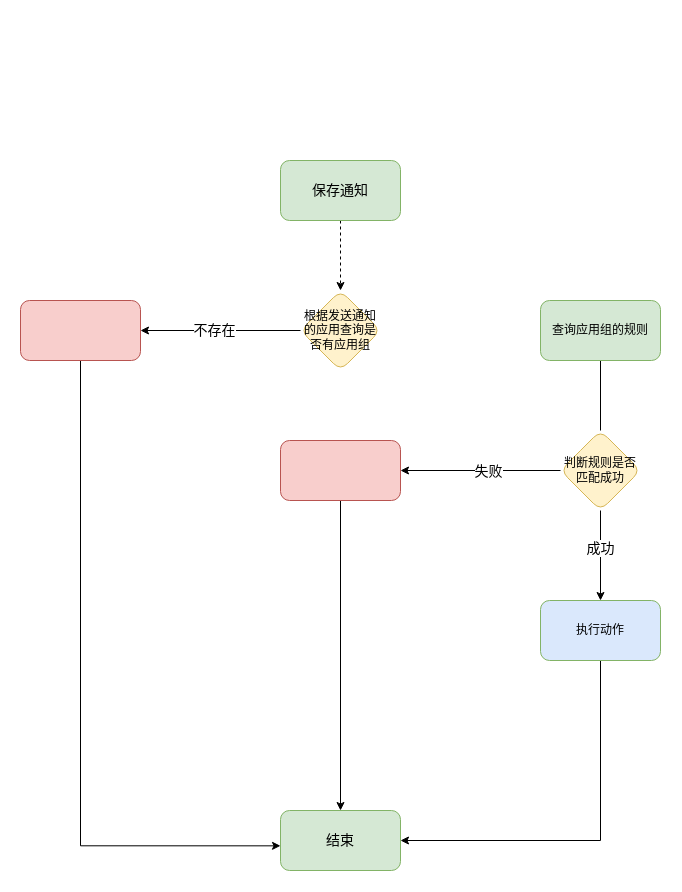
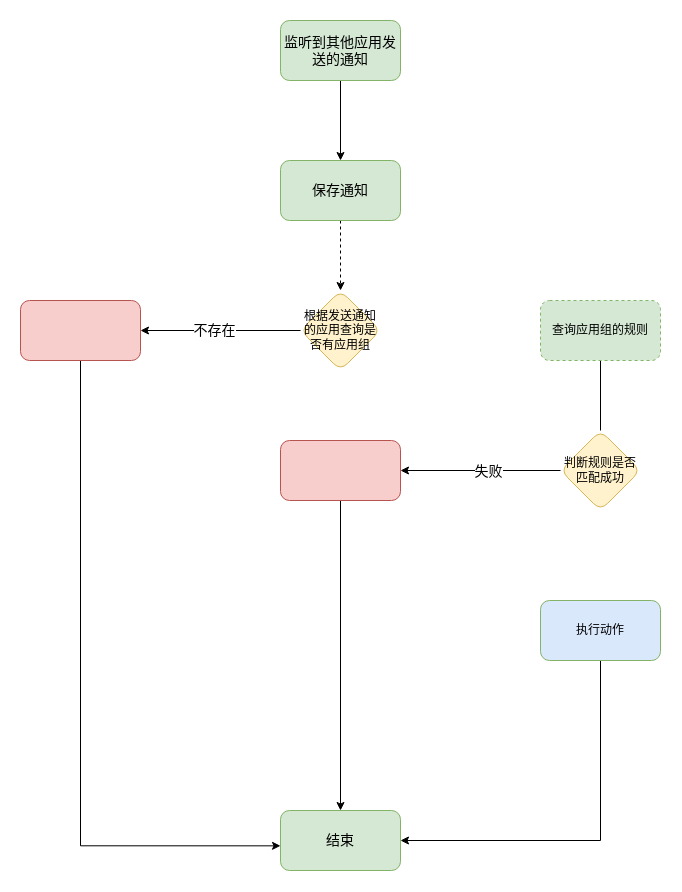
+ <mxCell id="3" value="&lt;font style=&quot;font-size: 14px;&quot;&gt;监听到其他应用发送的通知&lt;/font&gt;" style="rounded=1;whiteSpace=wrap;html=1;fillColor=#d5e8d4;strokeColor=#82b366;" vertex="1" parent="1"><mxGeometry x="280" y="20" width="120" height="60" as="geometry" /></mxCell>
+ <mxCell id="2" value="" style="edgeStyle=orthogonalEdgeStyle;rounded=0;orthogonalLoop=1;jettySize=auto;html=1;fontSize=14;" edge="1" parent="1" source="3" target="5"><mxGeometry relative="1" as="geometry" /></mxCell>
- <mxCell id="12" value="查询应用组的规则" style="whiteSpace=wrap;html=1;fillColor=#d5e8d4;strokeColor=#82b366;rounded=1;" vertex="1" parent="1"><mxGeometry x="540" y="300" width="120" height="60" as="geometry" /></mxCell>
+ <mxCell id="12" value="查询应用组的规则" style="whiteSpace=wrap;html=1;fillColor=#d5e8d4;strokeColor=#82b366;rounded=1;dashed=1;" vertex="1" parent="1"><mxGeometry x="540" y="300" width="120" height="60" as="geometry" /></mxCell>
- <mxCell id="15" value="" style="edgeStyle=orthogonalEdgeStyle;rounded=0;orthogonalLoop=1;jettySize=auto;html=1;fontSize=14;" edge="1" parent="1" source="17" target="21"><mxGeometry relative="1" as="geometry" /></mxCell>
- <mxCell id="16" value="成功" style="edgeLabel;html=1;align=center;verticalAlign=middle;resizable=0;points=[];fontSize=14;" vertex="1" connectable="0" parent="15"><mxGeometry x="-0.17" y="-1" relative="1" as="geometry"><mxPoint as="offset" /></mxGeometry></mxCell>
